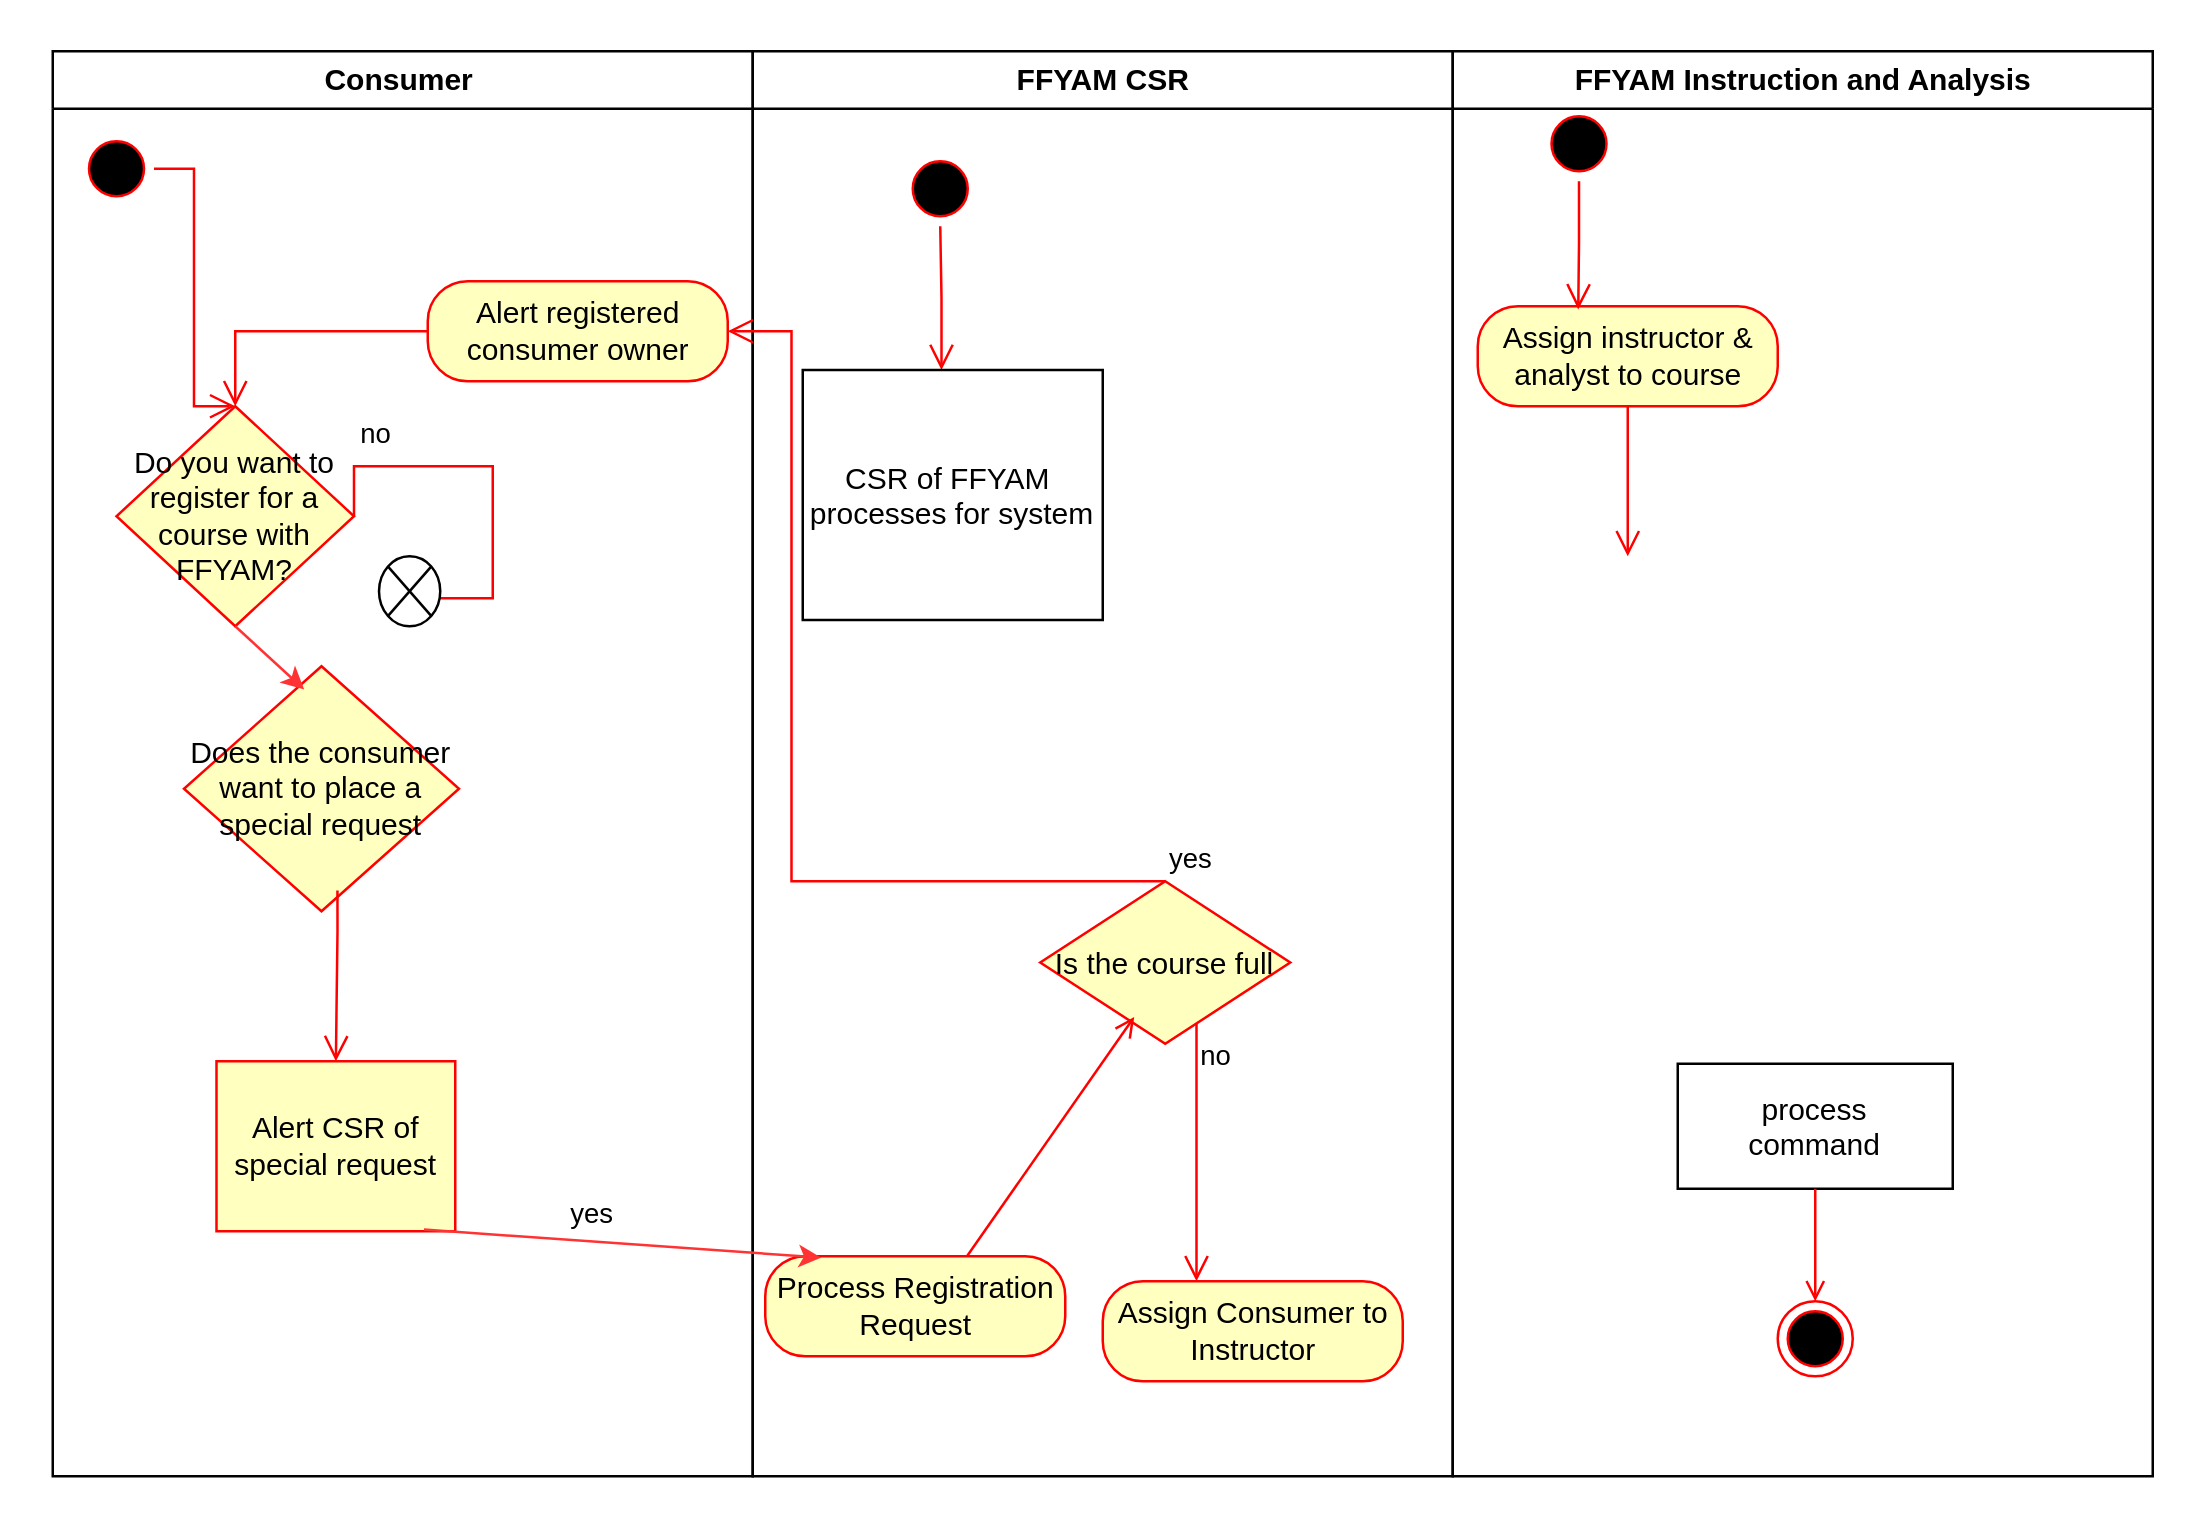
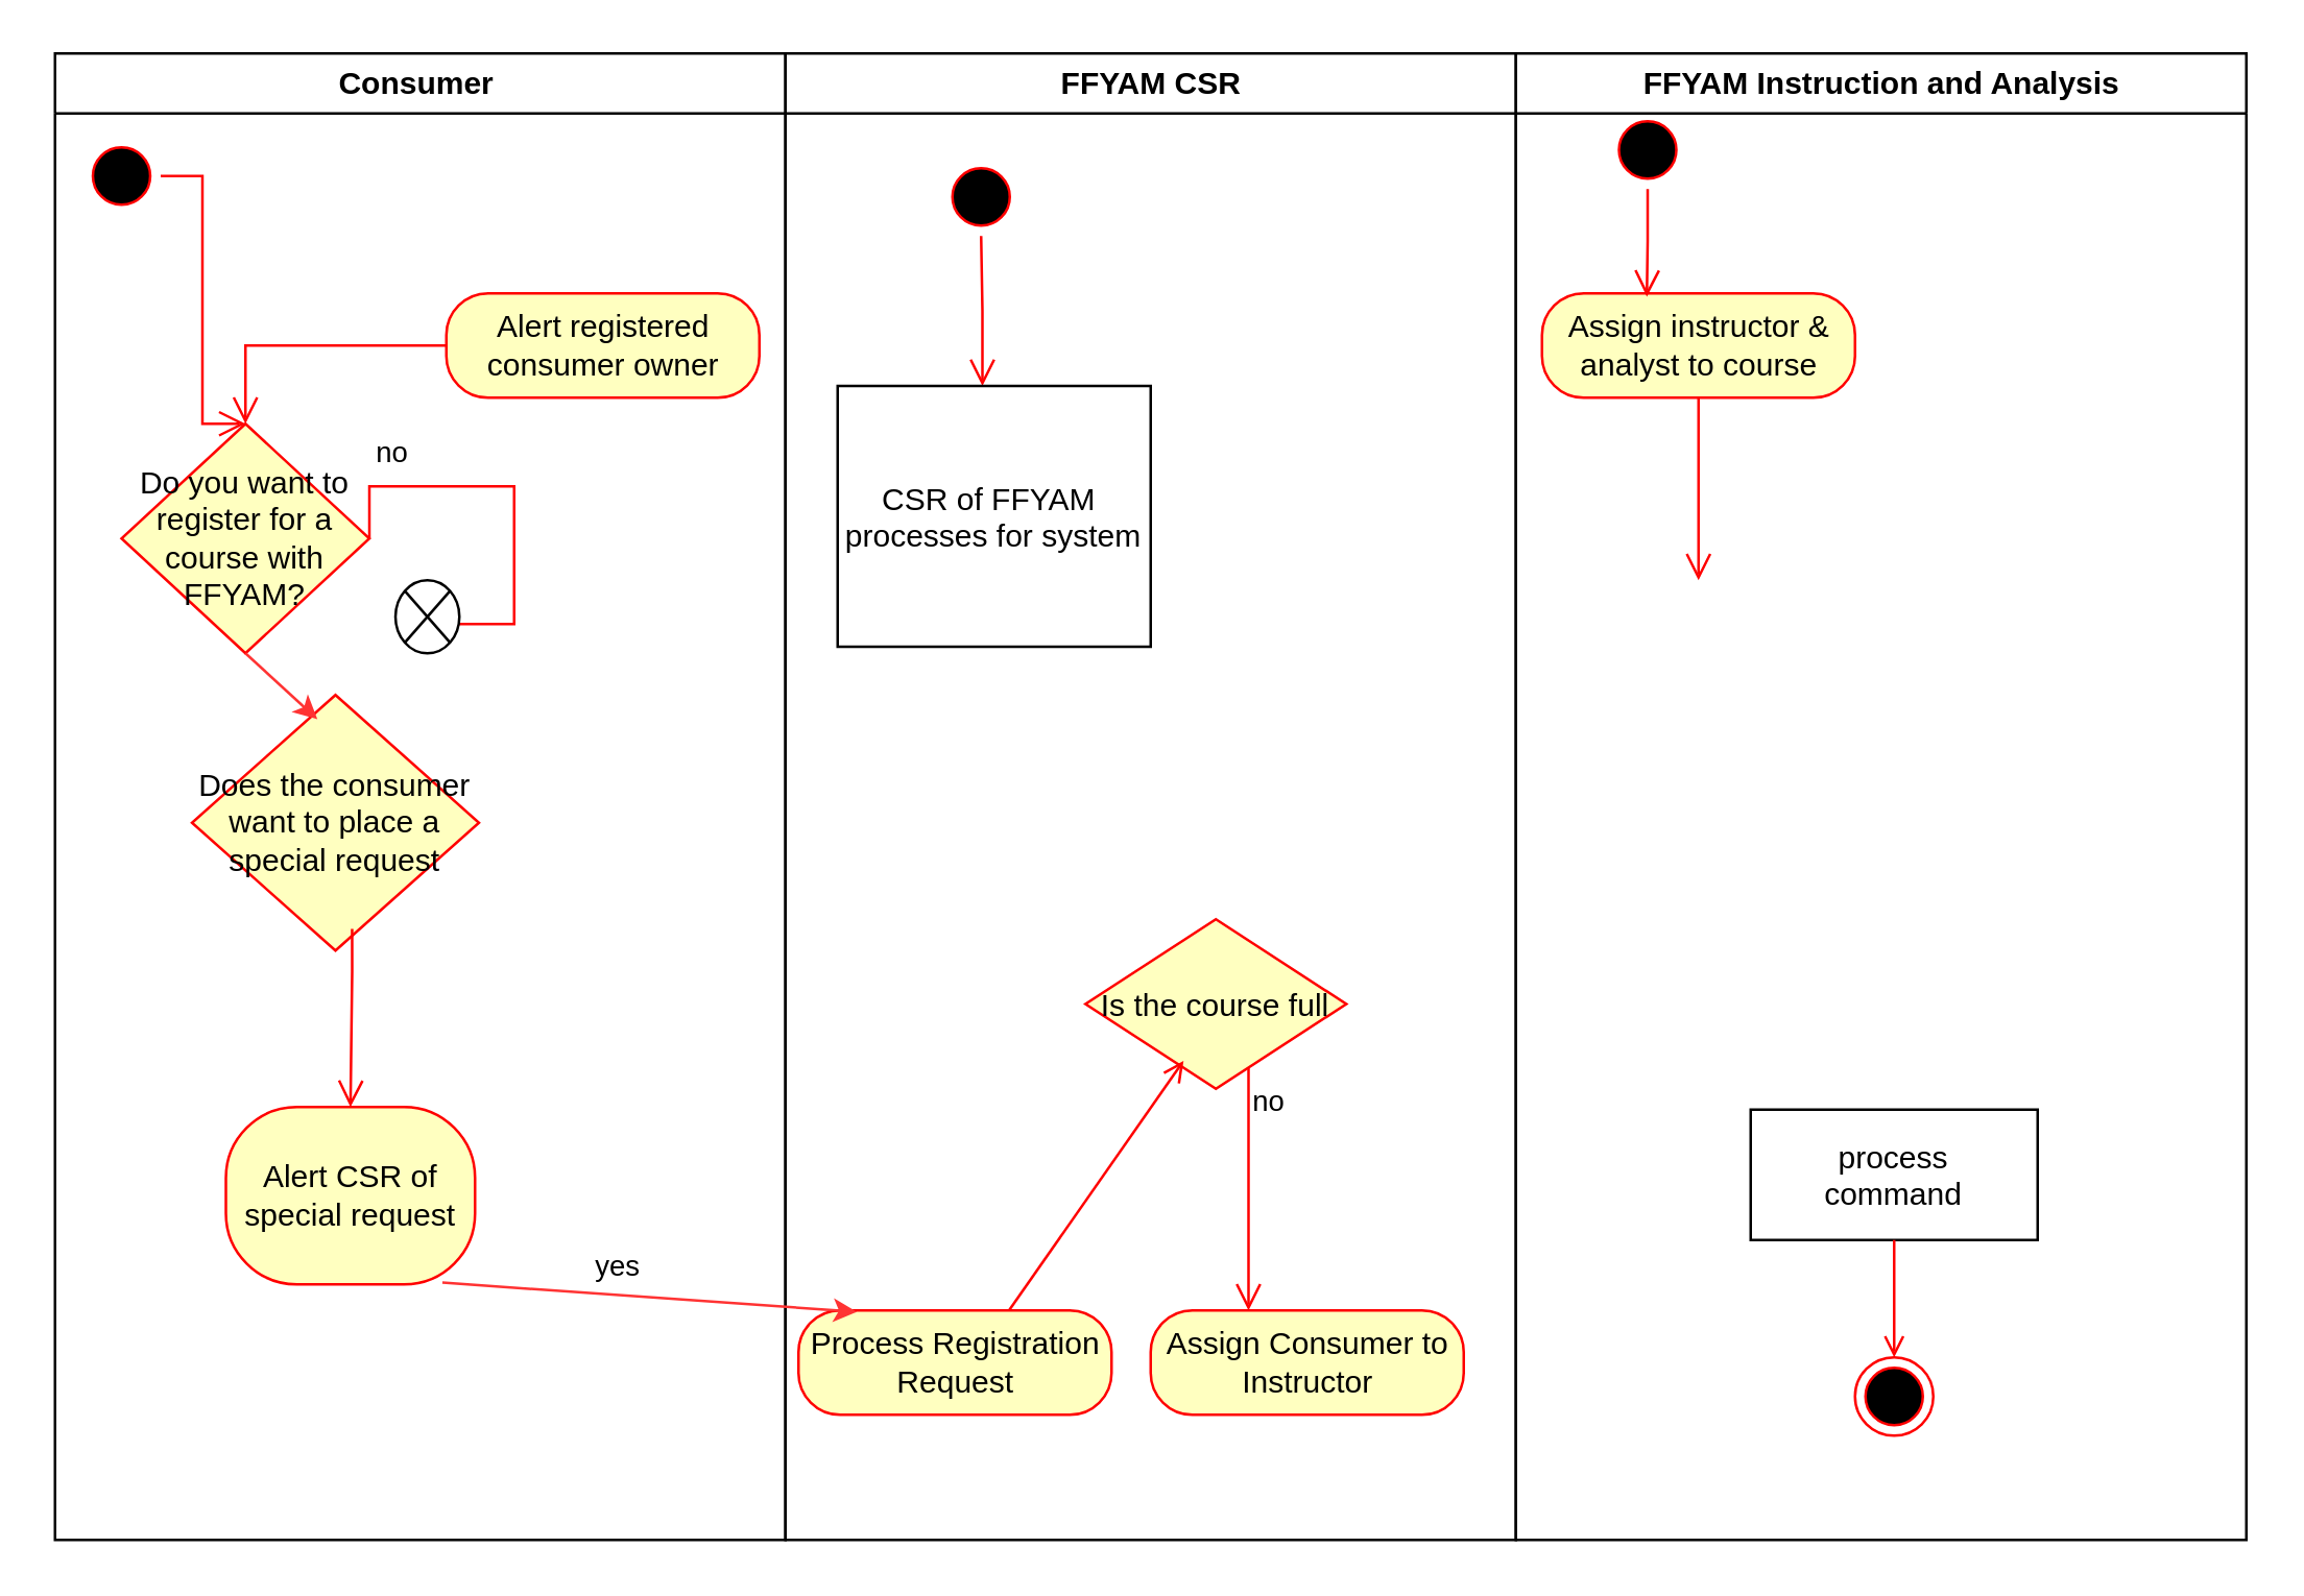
- <mxCell id="27" value="Assign instructor &amp;amp; analyst to course" style="rounded=1;whiteSpace=wrap;html=1;arcSize=40;fontColor=#000000;fillColor=#ffffc0;strokeColor=#ff0000;" vertex="1" parent="23"><mxGeometry x="10" y="102" width="120" height="40" as="geometry" /></mxCell>
+ <mxCell id="27" value="Assign instructor &amp;amp; analyst to course" style="rounded=1;whiteSpace=wrap;html=1;arcSize=40;fontColor=#000000;fillColor=#ffffc0;strokeColor=#ff0000;" vertex="1" parent="23"><mxGeometry x="10" y="92" width="120" height="40" as="geometry" /></mxCell>
- <mxCell id="31" value="yes" style="edgeStyle=elbowEdgeStyle;elbow=horizontal;align=left;verticalAlign=bottom;endArrow=open;endSize=8;strokeColor=#FF0000;exitX=0.5;exitY=0;endFill=1;rounded=0;" parent="1" source="18" target="12" edge="1"><mxGeometry x="-1" relative="1" as="geometry"><mxPoint x="461" y="170" as="targetPoint" /><Array as="points"><mxPoint x="316" y="232" /></Array></mxGeometry></mxCell>
- <mxCell id="9" value="Alert CSR of special request" style="whiteSpace=wrap;html=1;arcSize=40;fontColor=#000000;fillColor=#ffffc0;strokeColor=#ff0000;rounded=0;" vertex="1" parent="2"><mxGeometry x="65.5" y="404" width="95.5" height="68" as="geometry" /></mxCell>
+ <mxCell id="9" value="Alert CSR of special request" style="rounded=1;whiteSpace=wrap;html=1;arcSize=40;fontColor=#000000;fillColor=#ffffc0;strokeColor=#ff0000;" vertex="1" parent="2"><mxGeometry x="65.5" y="404" width="95.5" height="68" as="geometry" /></mxCell>
- <mxCell id="22" value="Assign Consumer to Instructor" style="rounded=1;whiteSpace=wrap;html=1;arcSize=40;fontColor=#000000;fillColor=#ffffc0;strokeColor=#ff0000;" vertex="1" parent="14"><mxGeometry x="140" y="492" width="120" height="40" as="geometry" /></mxCell>
+ <mxCell id="22" value="Assign Consumer to Instructor" style="rounded=1;whiteSpace=wrap;html=1;arcSize=40;fontColor=#000000;fillColor=#ffffc0;strokeColor=#ff0000;" vertex="1" parent="14"><mxGeometry x="140" y="482" width="120" height="40" as="geometry" /></mxCell>
